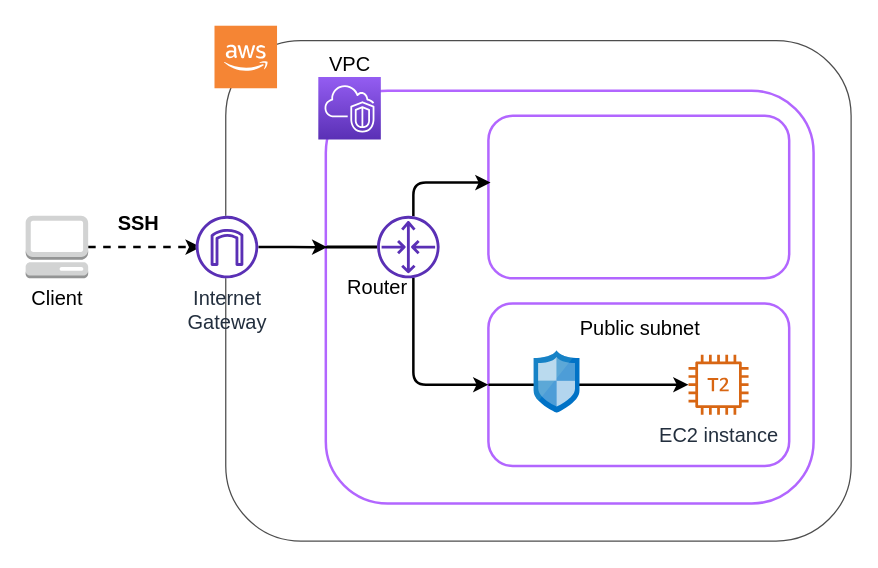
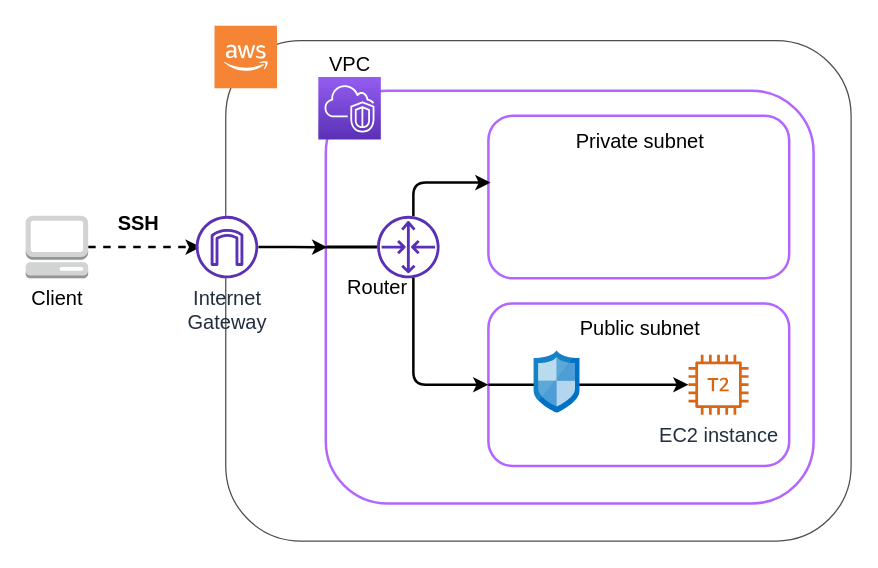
+ <mxCell id="15" value="Private subnet" style="text;html=1;align=center;verticalAlign=middle;resizable=0;points=[];autosize=1;fontSize=16;" vertex="1" parent="1"><mxGeometry x="451" y="102" width="120" height="20" as="geometry" /></mxCell>
